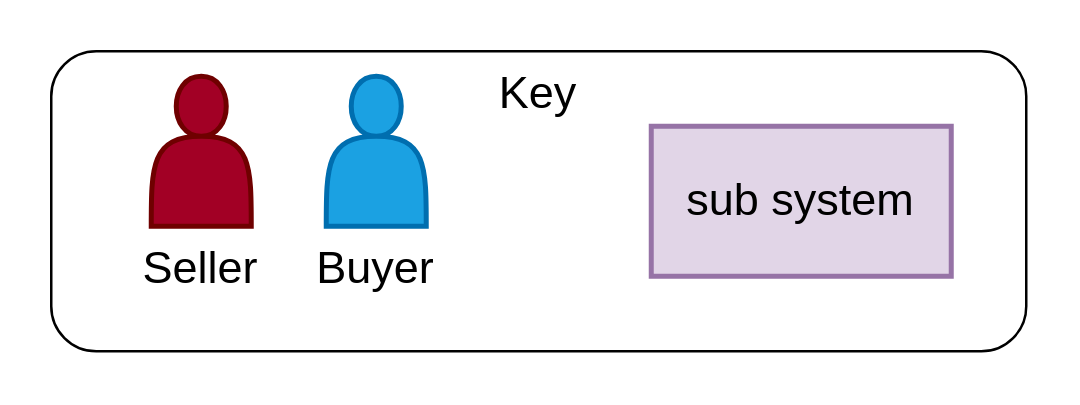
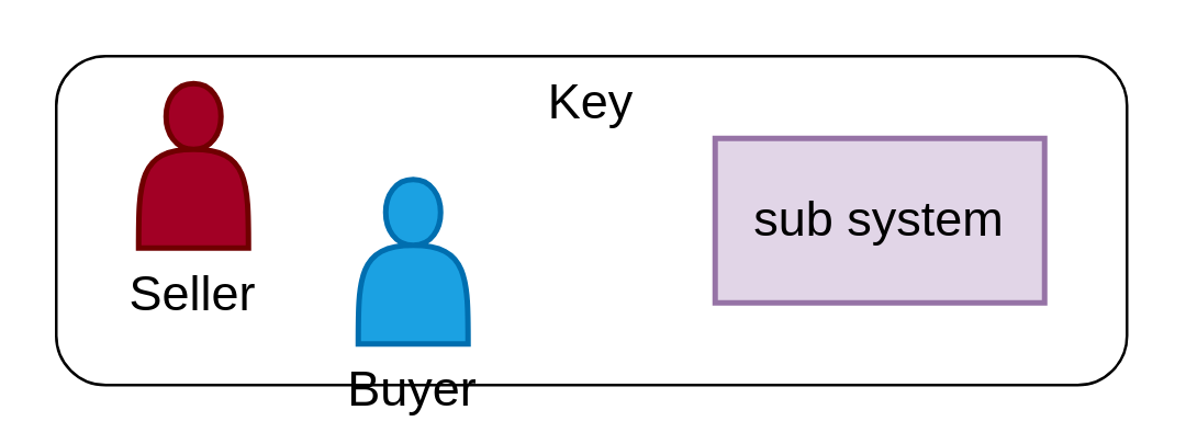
- <mxCell id="3" value="&lt;font style=&quot;font-size: 18px;&quot; color=&quot;#000000&quot;&gt;Seller&lt;/font&gt;" style="shape=actor;whiteSpace=wrap;html=1;fillColor=#a20025;strokeColor=#6F0000;labelPosition=center;verticalLabelPosition=bottom;align=center;verticalAlign=top;fontSize=18;strokeWidth=2;labelBackgroundColor=none;fontColor=#ffffff;" vertex="1" parent="1"><mxGeometry x="60" y="30" width="40" height="60" as="geometry" /></mxCell>
+ <mxCell id="3" value="&lt;font style=&quot;font-size: 18px;&quot; color=&quot;#000000&quot;&gt;Seller&lt;/font&gt;" style="shape=actor;whiteSpace=wrap;html=1;fillColor=#a20025;strokeColor=#6F0000;labelPosition=center;verticalLabelPosition=bottom;align=center;verticalAlign=top;fontSize=18;strokeWidth=2;labelBackgroundColor=none;fontColor=#ffffff;" vertex="1" parent="1"><mxGeometry x="50" y="30" width="40" height="60" as="geometry" /></mxCell>
- <mxCell id="4" value="&lt;font style=&quot;font-size: 18px;&quot; color=&quot;#000000&quot;&gt;Buyer&lt;/font&gt;" style="shape=actor;whiteSpace=wrap;html=1;fillColor=#1ba1e2;strokeColor=#006EAF;labelPosition=center;verticalLabelPosition=bottom;align=center;verticalAlign=top;fontSize=18;strokeWidth=2;labelBackgroundColor=none;fontColor=#ffffff;" vertex="1" parent="1"><mxGeometry x="130" y="30" width="40" height="60" as="geometry" /></mxCell>
+ <mxCell id="4" value="&lt;font style=&quot;font-size: 18px;&quot; color=&quot;#000000&quot;&gt;Buyer&lt;/font&gt;" style="shape=actor;whiteSpace=wrap;html=1;fillColor=#1ba1e2;strokeColor=#006EAF;labelPosition=center;verticalLabelPosition=bottom;align=center;verticalAlign=top;fontSize=18;strokeWidth=2;labelBackgroundColor=none;fontColor=#ffffff;" vertex="1" parent="1"><mxGeometry x="130" y="65" width="40" height="60" as="geometry" /></mxCell>
